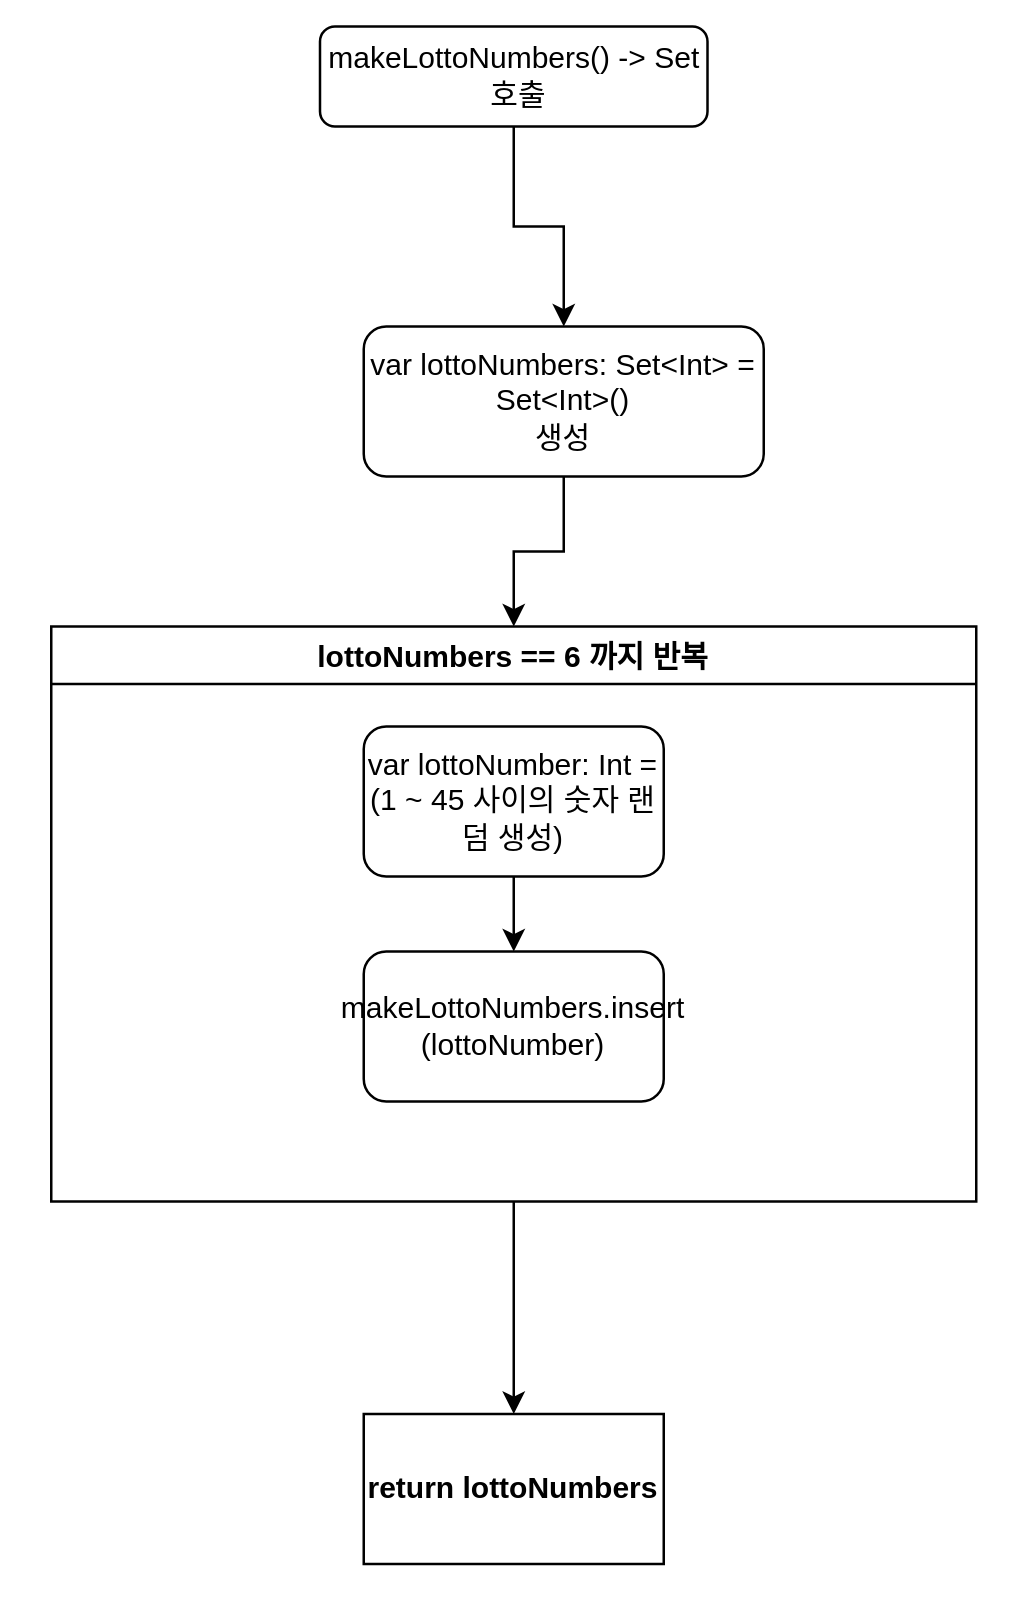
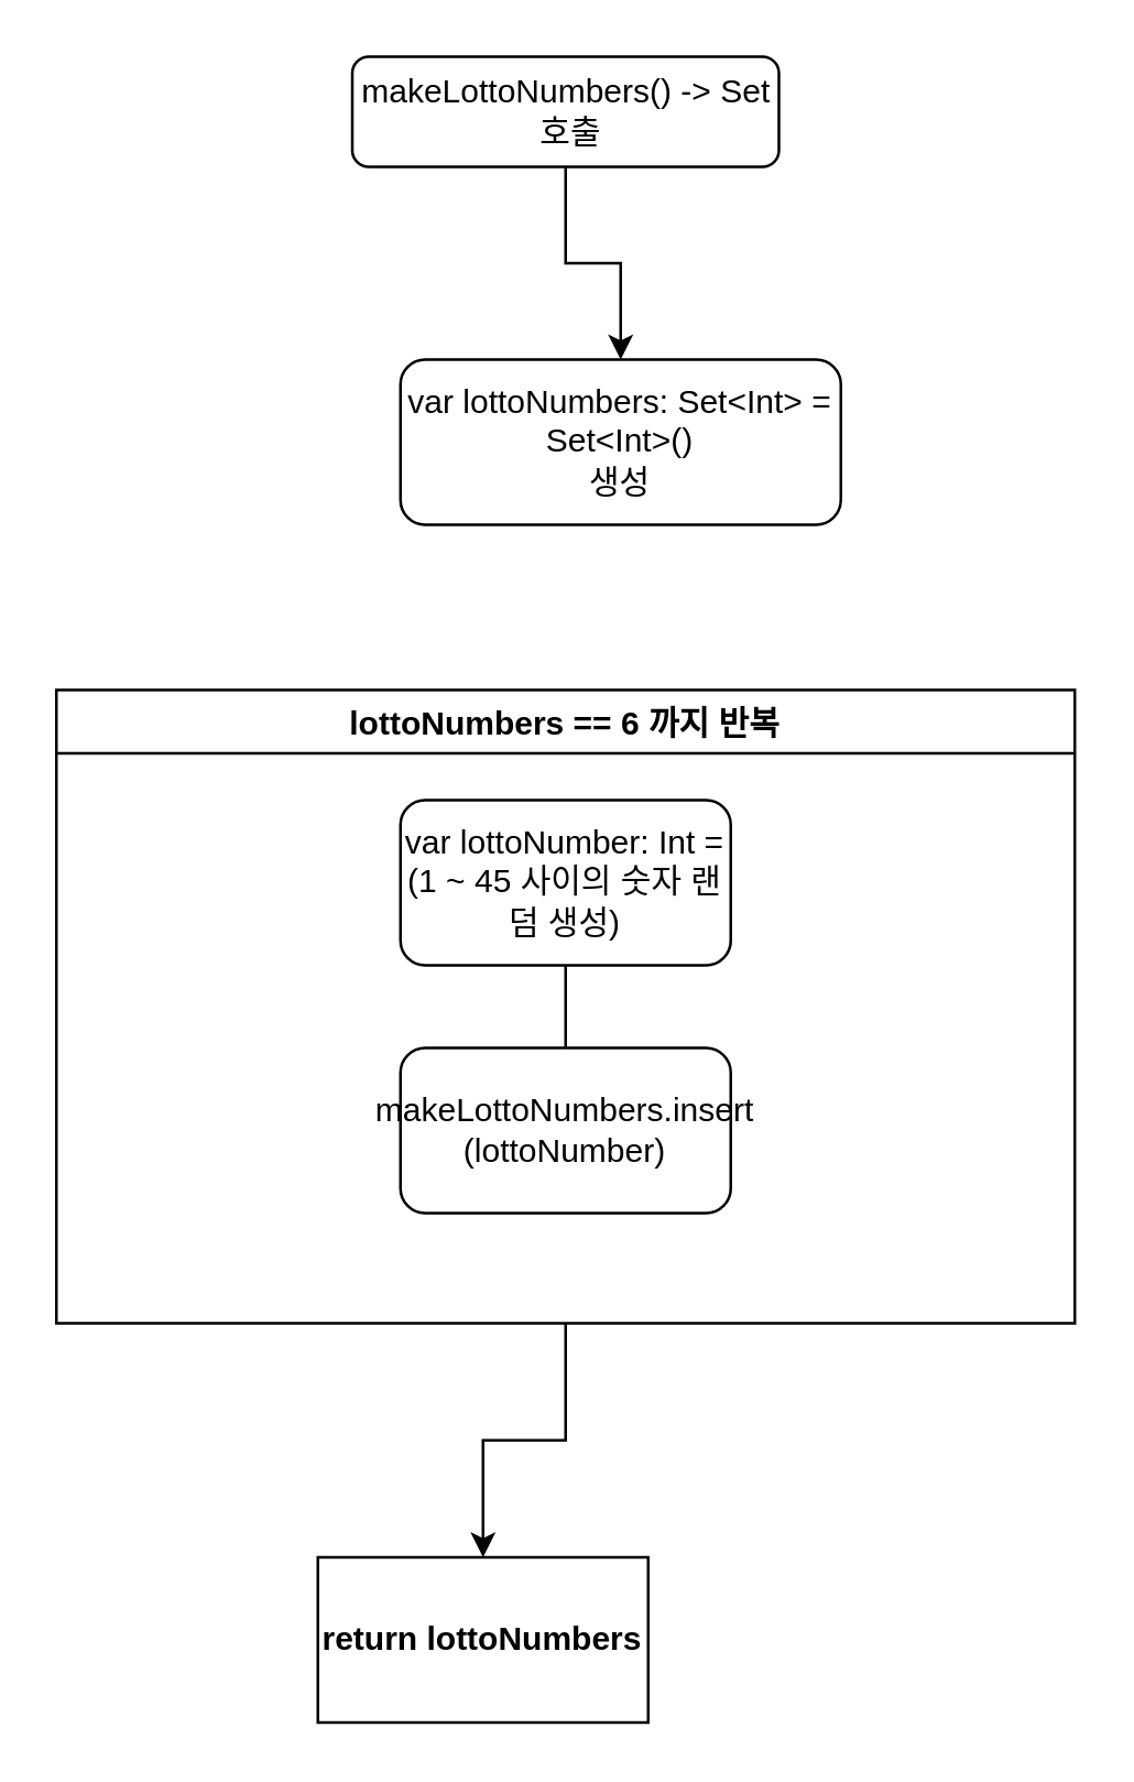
- <mxCell id="3" value="makeLottoNumbers() -&amp;gt; Set&lt;br&gt;&amp;nbsp;호출" style="rounded=1;whiteSpace=wrap;html=1;fontSize=12;glass=0;strokeWidth=1;shadow=0;" parent="1" vertex="1"><mxGeometry x="127.5" y="10" width="155" height="40" as="geometry" /></mxCell>
+ <mxCell id="3" value="makeLottoNumbers() -&amp;gt; Set&lt;br&gt;&amp;nbsp;호출" style="rounded=1;whiteSpace=wrap;html=1;fontSize=12;glass=0;strokeWidth=1;shadow=0;" parent="1" vertex="1"><mxGeometry x="127.5" y="20" width="155" height="40" as="geometry" /></mxCell>
- <mxCell id="4" style="edgeStyle=orthogonalEdgeStyle;rounded=0;orthogonalLoop=1;jettySize=auto;html=1;entryX=0.5;entryY=0;entryDx=0;entryDy=0;" edge="1" parent="1" source="5" target="7"><mxGeometry relative="1" as="geometry" /></mxCell>
- <mxCell id="8" value="" style="edgeStyle=orthogonalEdgeStyle;rounded=0;orthogonalLoop=1;jettySize=auto;html=1;" edge="1" parent="7" source="9" target="11"><mxGeometry relative="1" as="geometry" /></mxCell>
+ <mxCell id="8" value="" style="edgeStyle=orthogonalEdgeStyle;rounded=0;orthogonalLoop=1;jettySize=auto;html=1;endArrow=none;" edge="1" parent="7" source="9" target="11"><mxGeometry relative="1" as="geometry" /></mxCell>
- <mxCell id="12" value="return lottoNumbers" style="whiteSpace=wrap;html=1;fontStyle=1;startSize=23;" vertex="1" parent="1"><mxGeometry x="145" y="565" width="120" height="60" as="geometry" /></mxCell>
+ <mxCell id="12" value="return lottoNumbers" style="whiteSpace=wrap;html=1;fontStyle=1;startSize=23;" vertex="1" parent="1"><mxGeometry x="115" y="565" width="120" height="60" as="geometry" /></mxCell>
